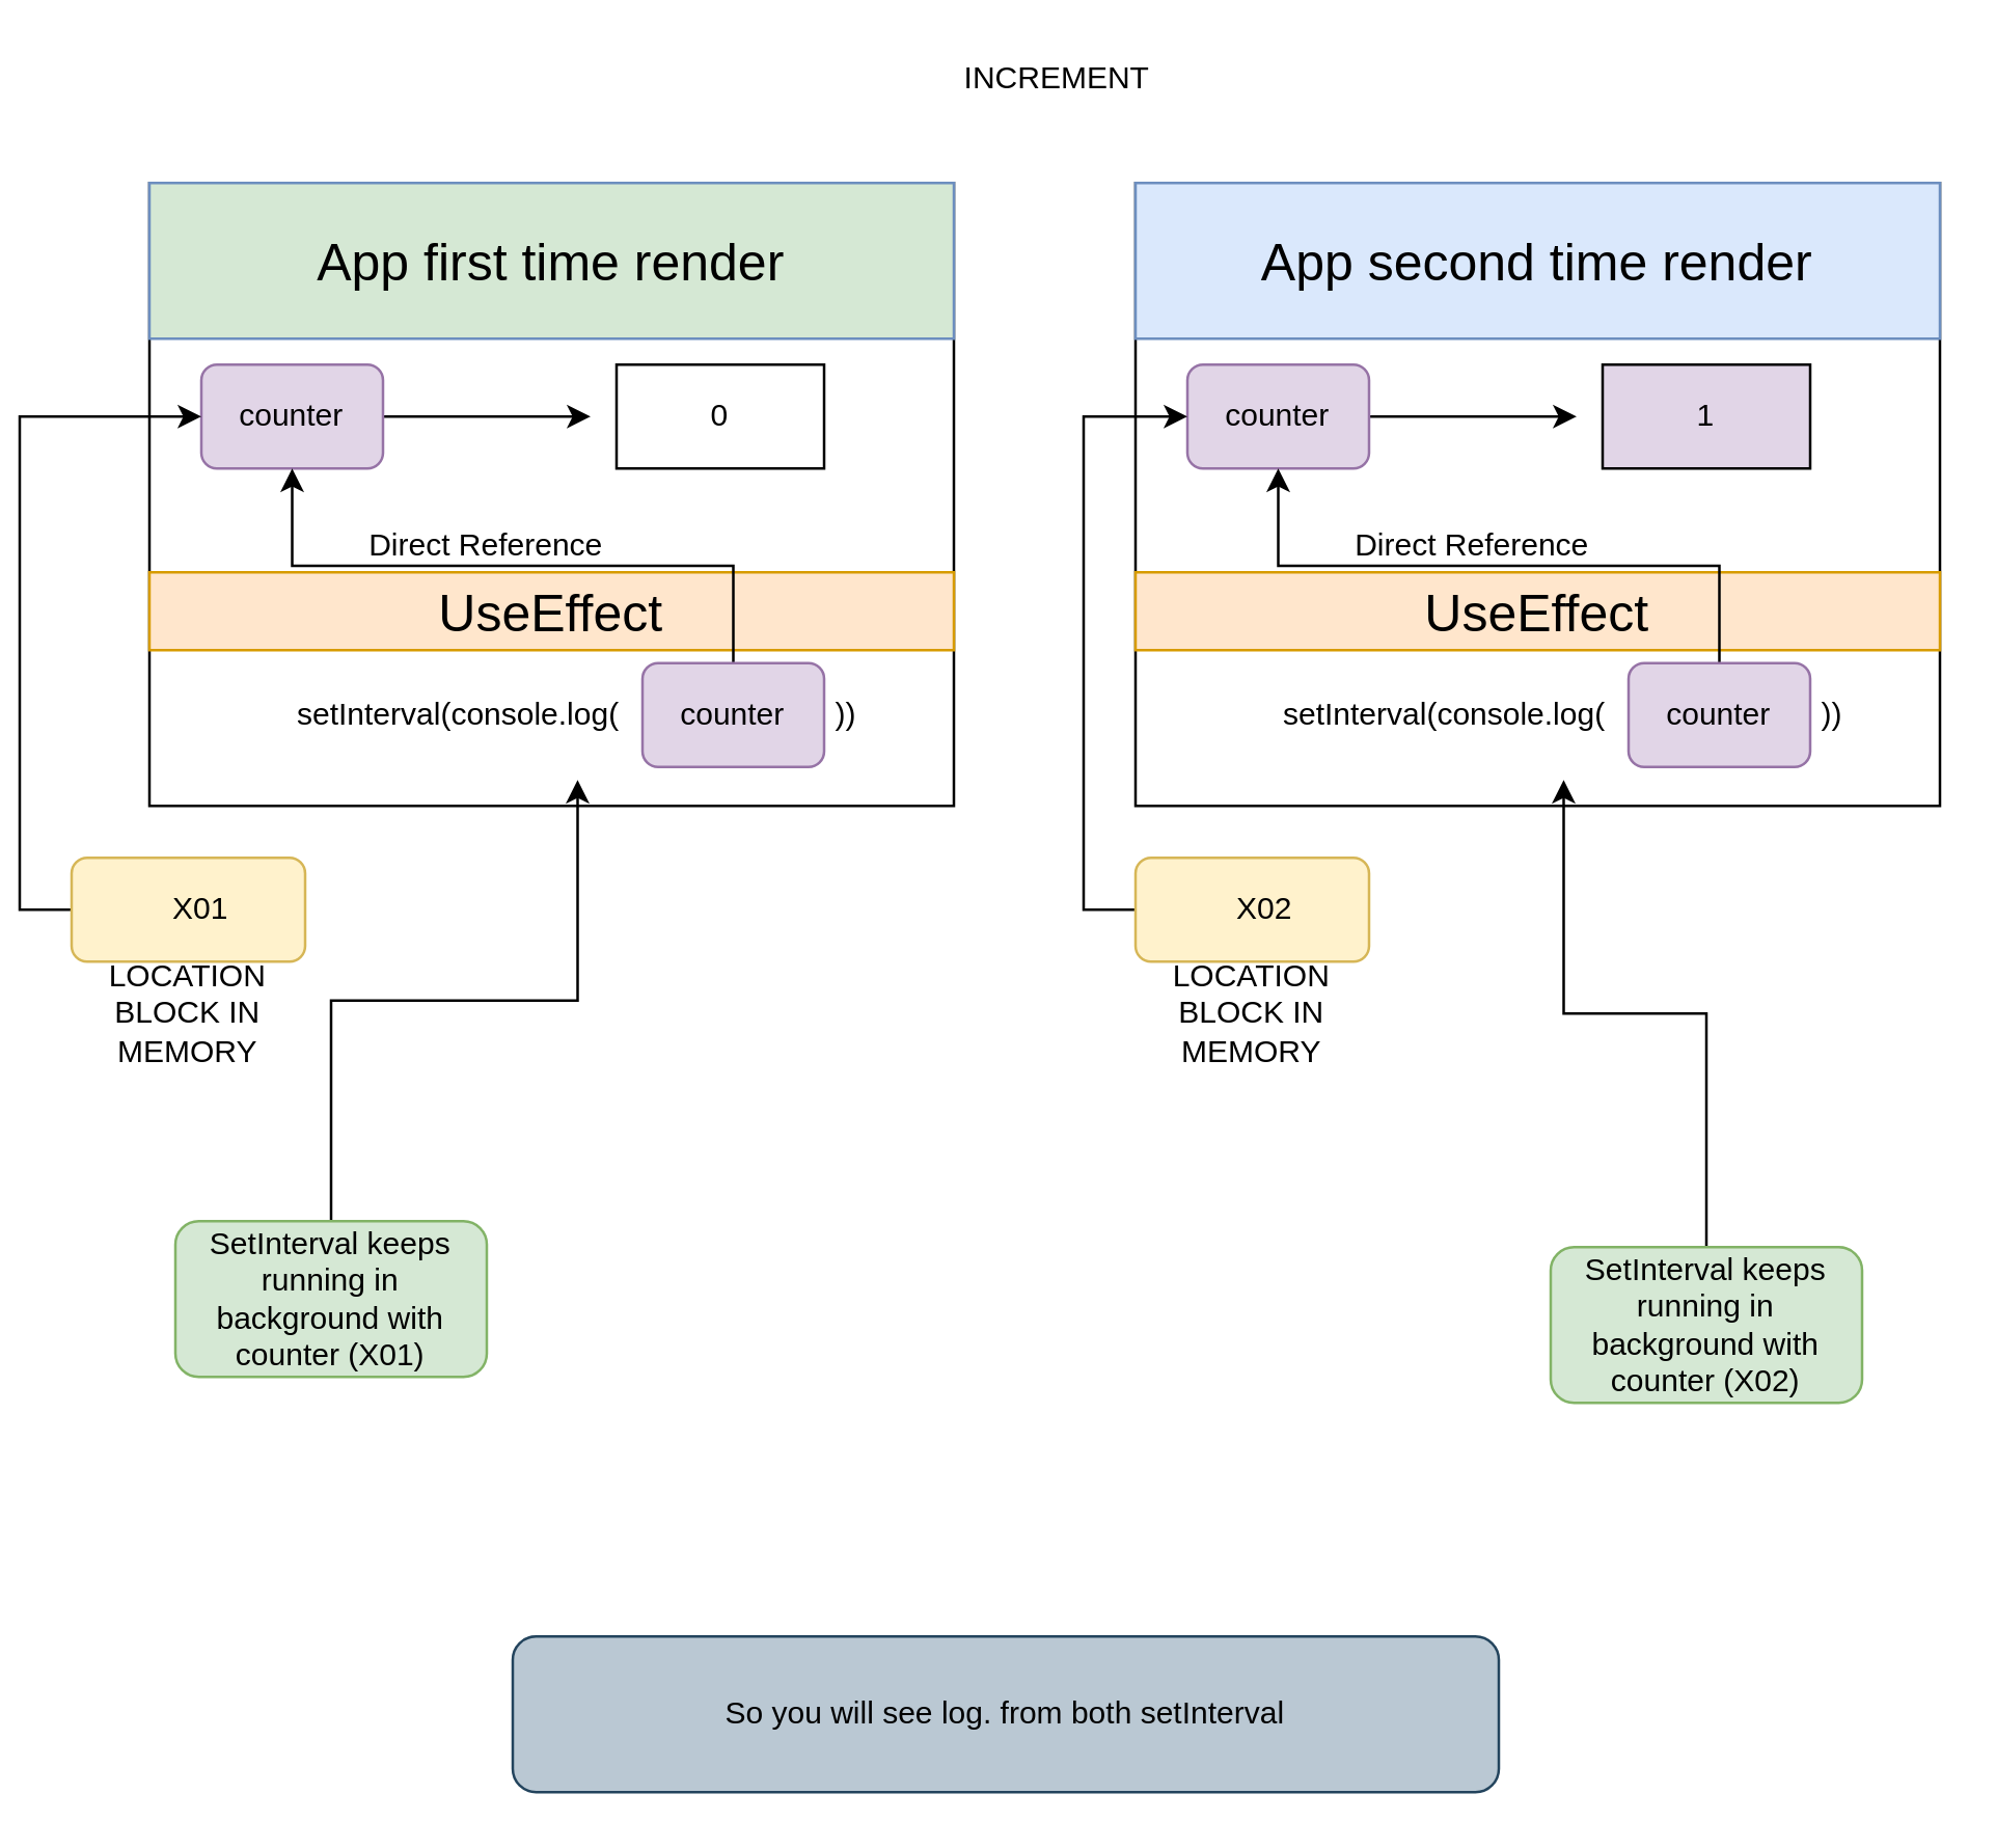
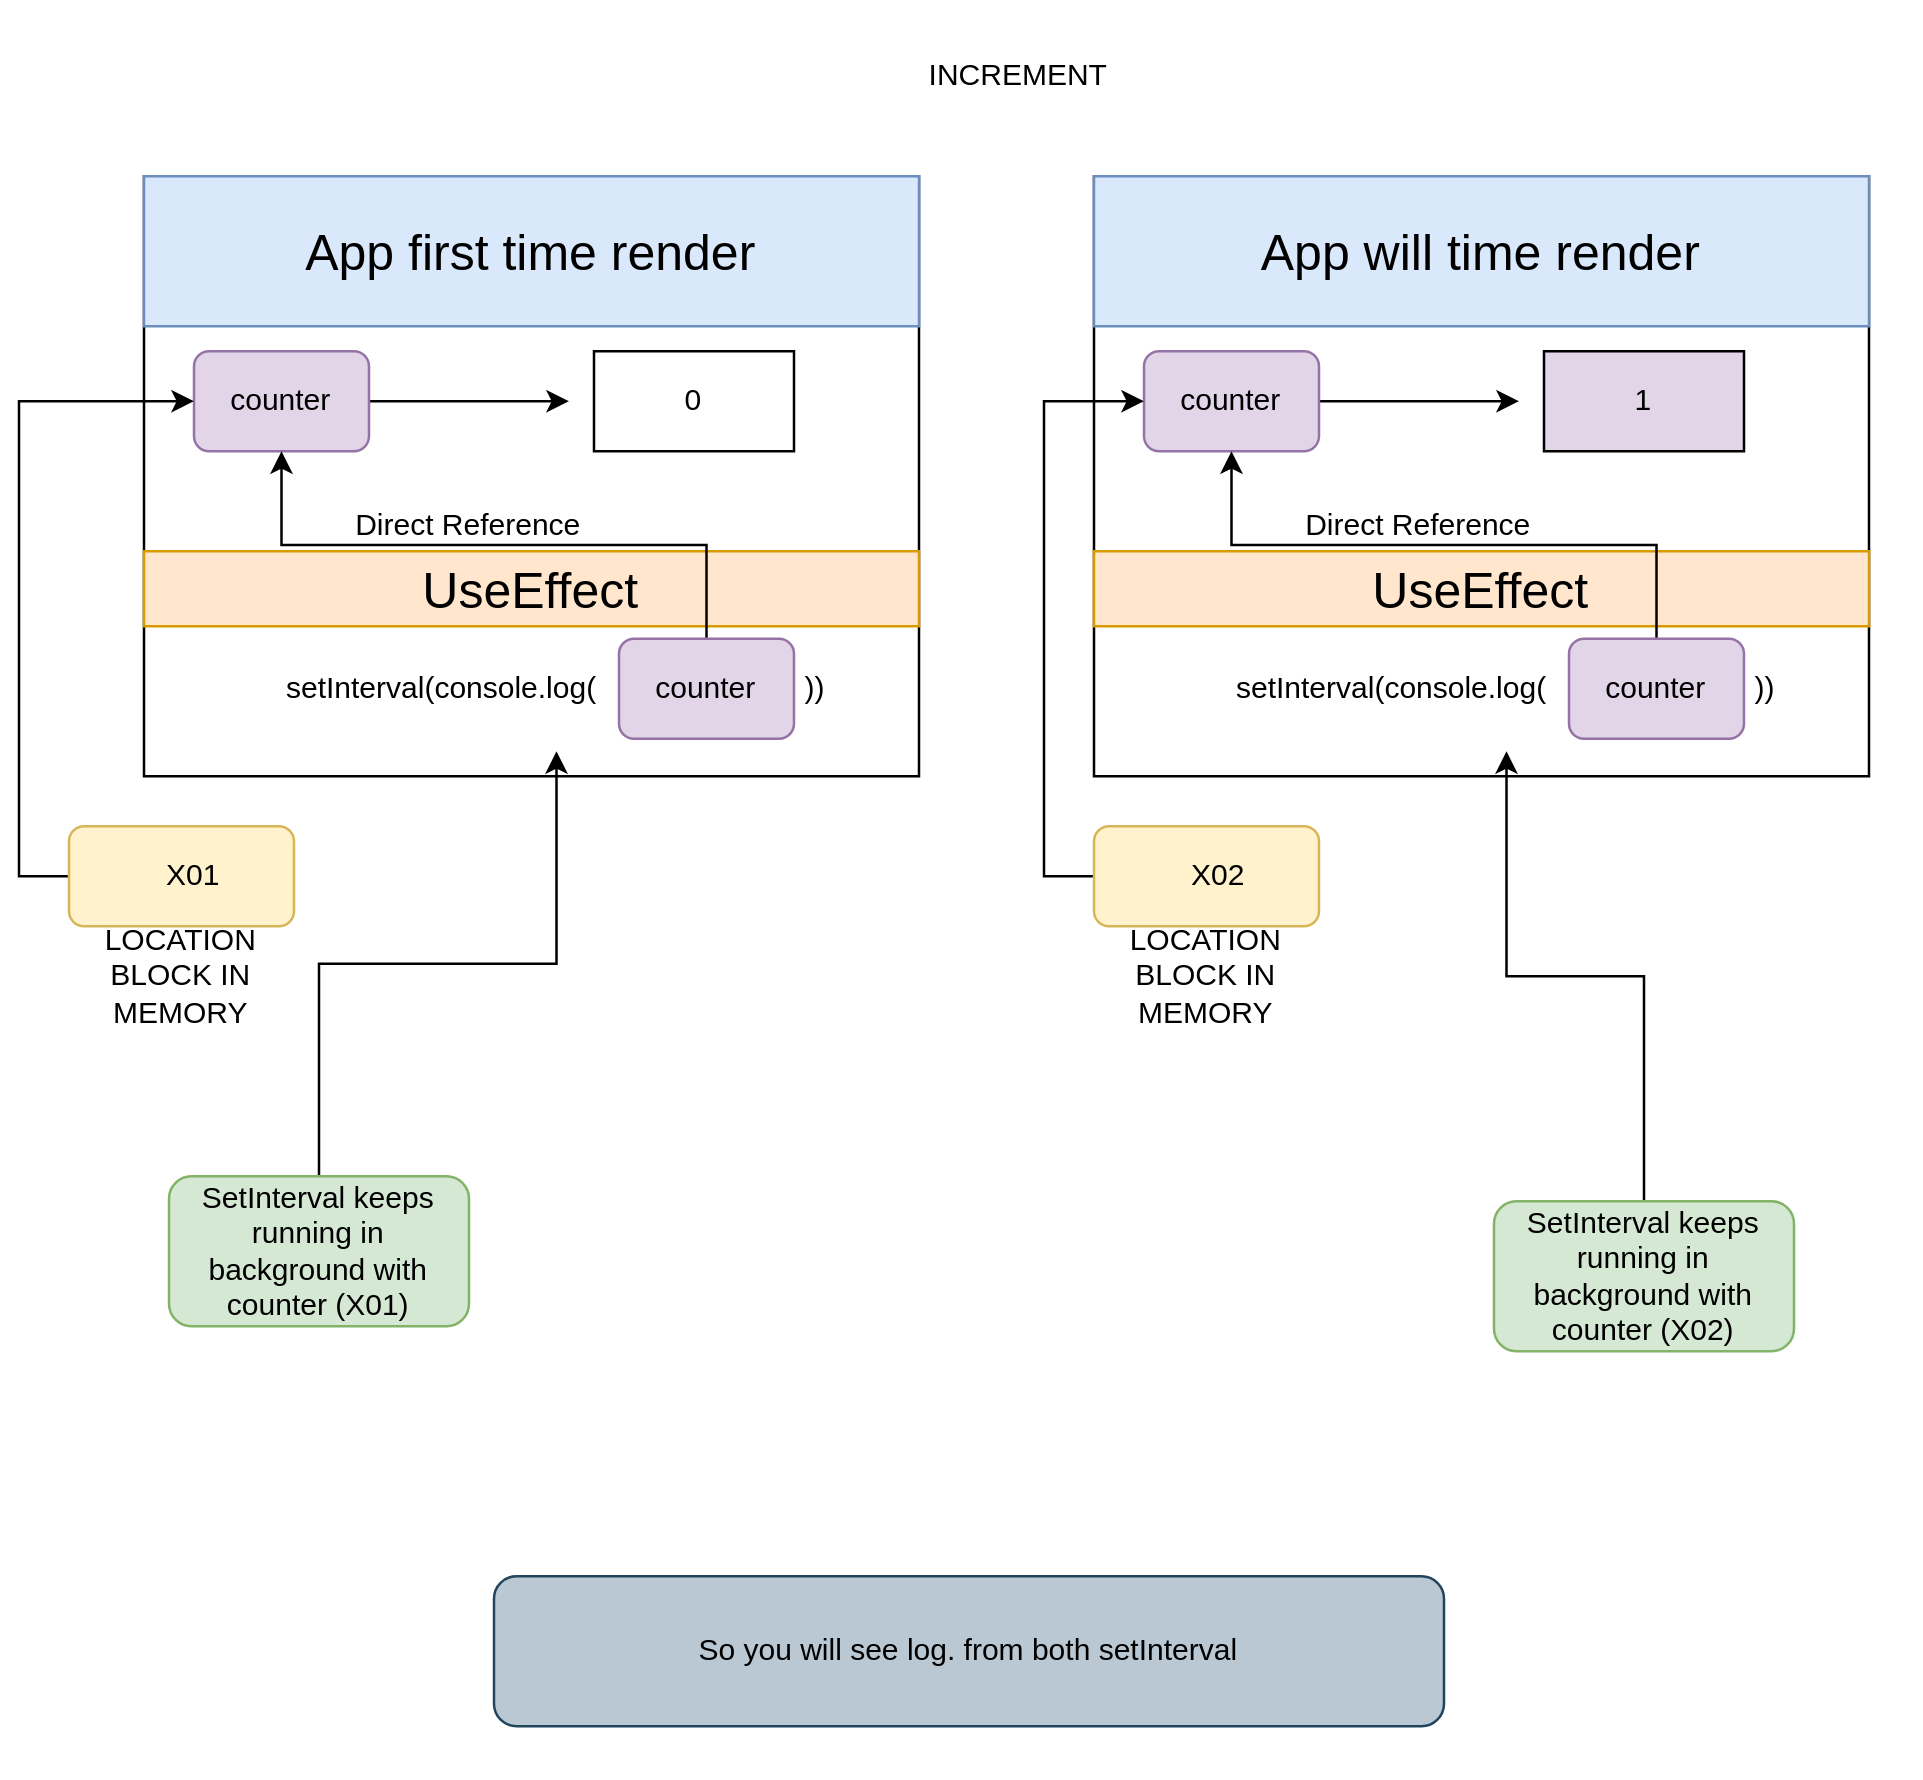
- <mxCell id="3" value="&lt;font style=&quot;font-size: 20px&quot;&gt;App first time render&lt;/font&gt;" style="rounded=0;whiteSpace=wrap;html=1;fillColor=#d5e8d4;strokeColor=#6c8ebf;" vertex="1" parent="1"><mxGeometry x="50" y="70" width="310" height="60" as="geometry" /></mxCell>
+ <mxCell id="3" value="&lt;font style=&quot;font-size: 20px&quot;&gt;App first time render&lt;/font&gt;" style="rounded=0;whiteSpace=wrap;html=1;fillColor=#dae8fc;strokeColor=#6c8ebf;" vertex="1" parent="1"><mxGeometry x="50" y="70" width="310" height="60" as="geometry" /></mxCell>
- <mxCell id="14" value="&lt;font style=&quot;font-size: 20px&quot;&gt;App second time render&lt;/font&gt;" style="rounded=0;whiteSpace=wrap;html=1;fillColor=#dae8fc;strokeColor=#6c8ebf;" vertex="1" parent="1"><mxGeometry x="430" y="70" width="310" height="60" as="geometry" /></mxCell>
+ <mxCell id="14" value="&lt;font style=&quot;font-size: 20px&quot;&gt;App will time render&lt;/font&gt;" style="rounded=0;whiteSpace=wrap;html=1;fillColor=#dae8fc;strokeColor=#6c8ebf;" vertex="1" parent="1"><mxGeometry x="430" y="70" width="310" height="60" as="geometry" /></mxCell>
